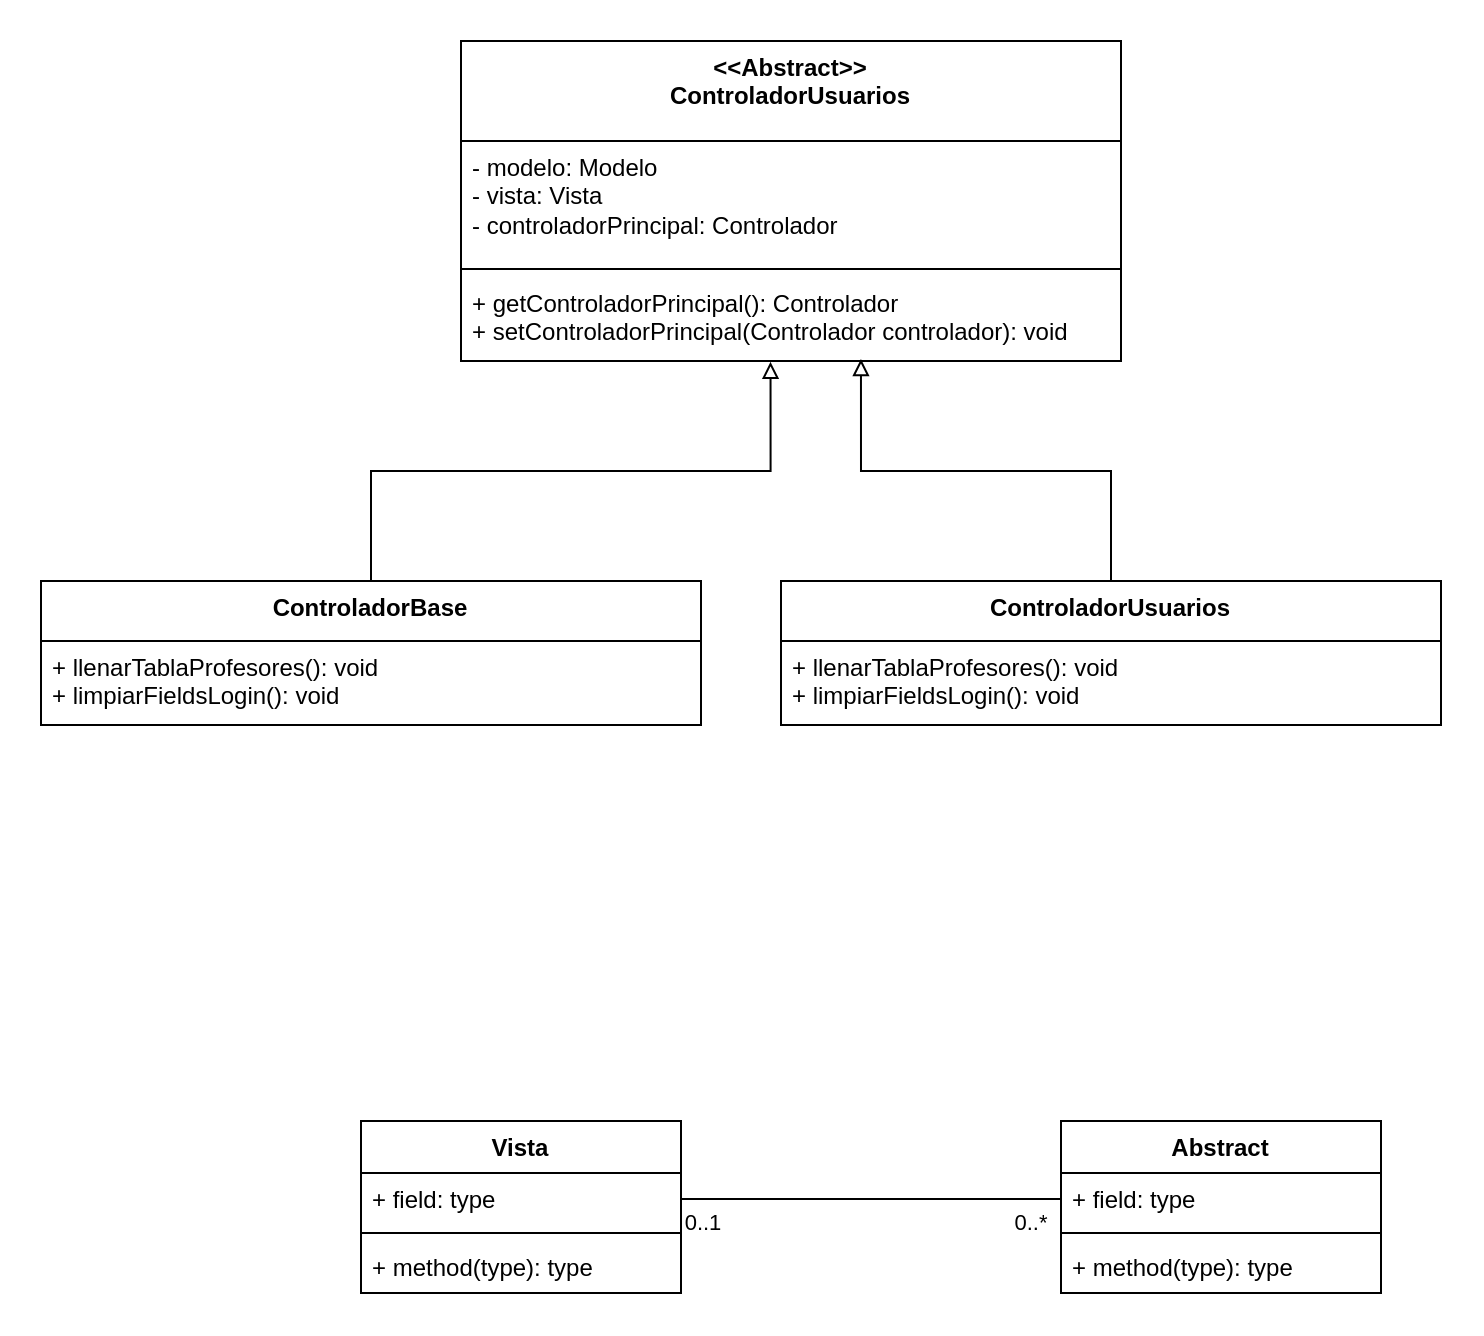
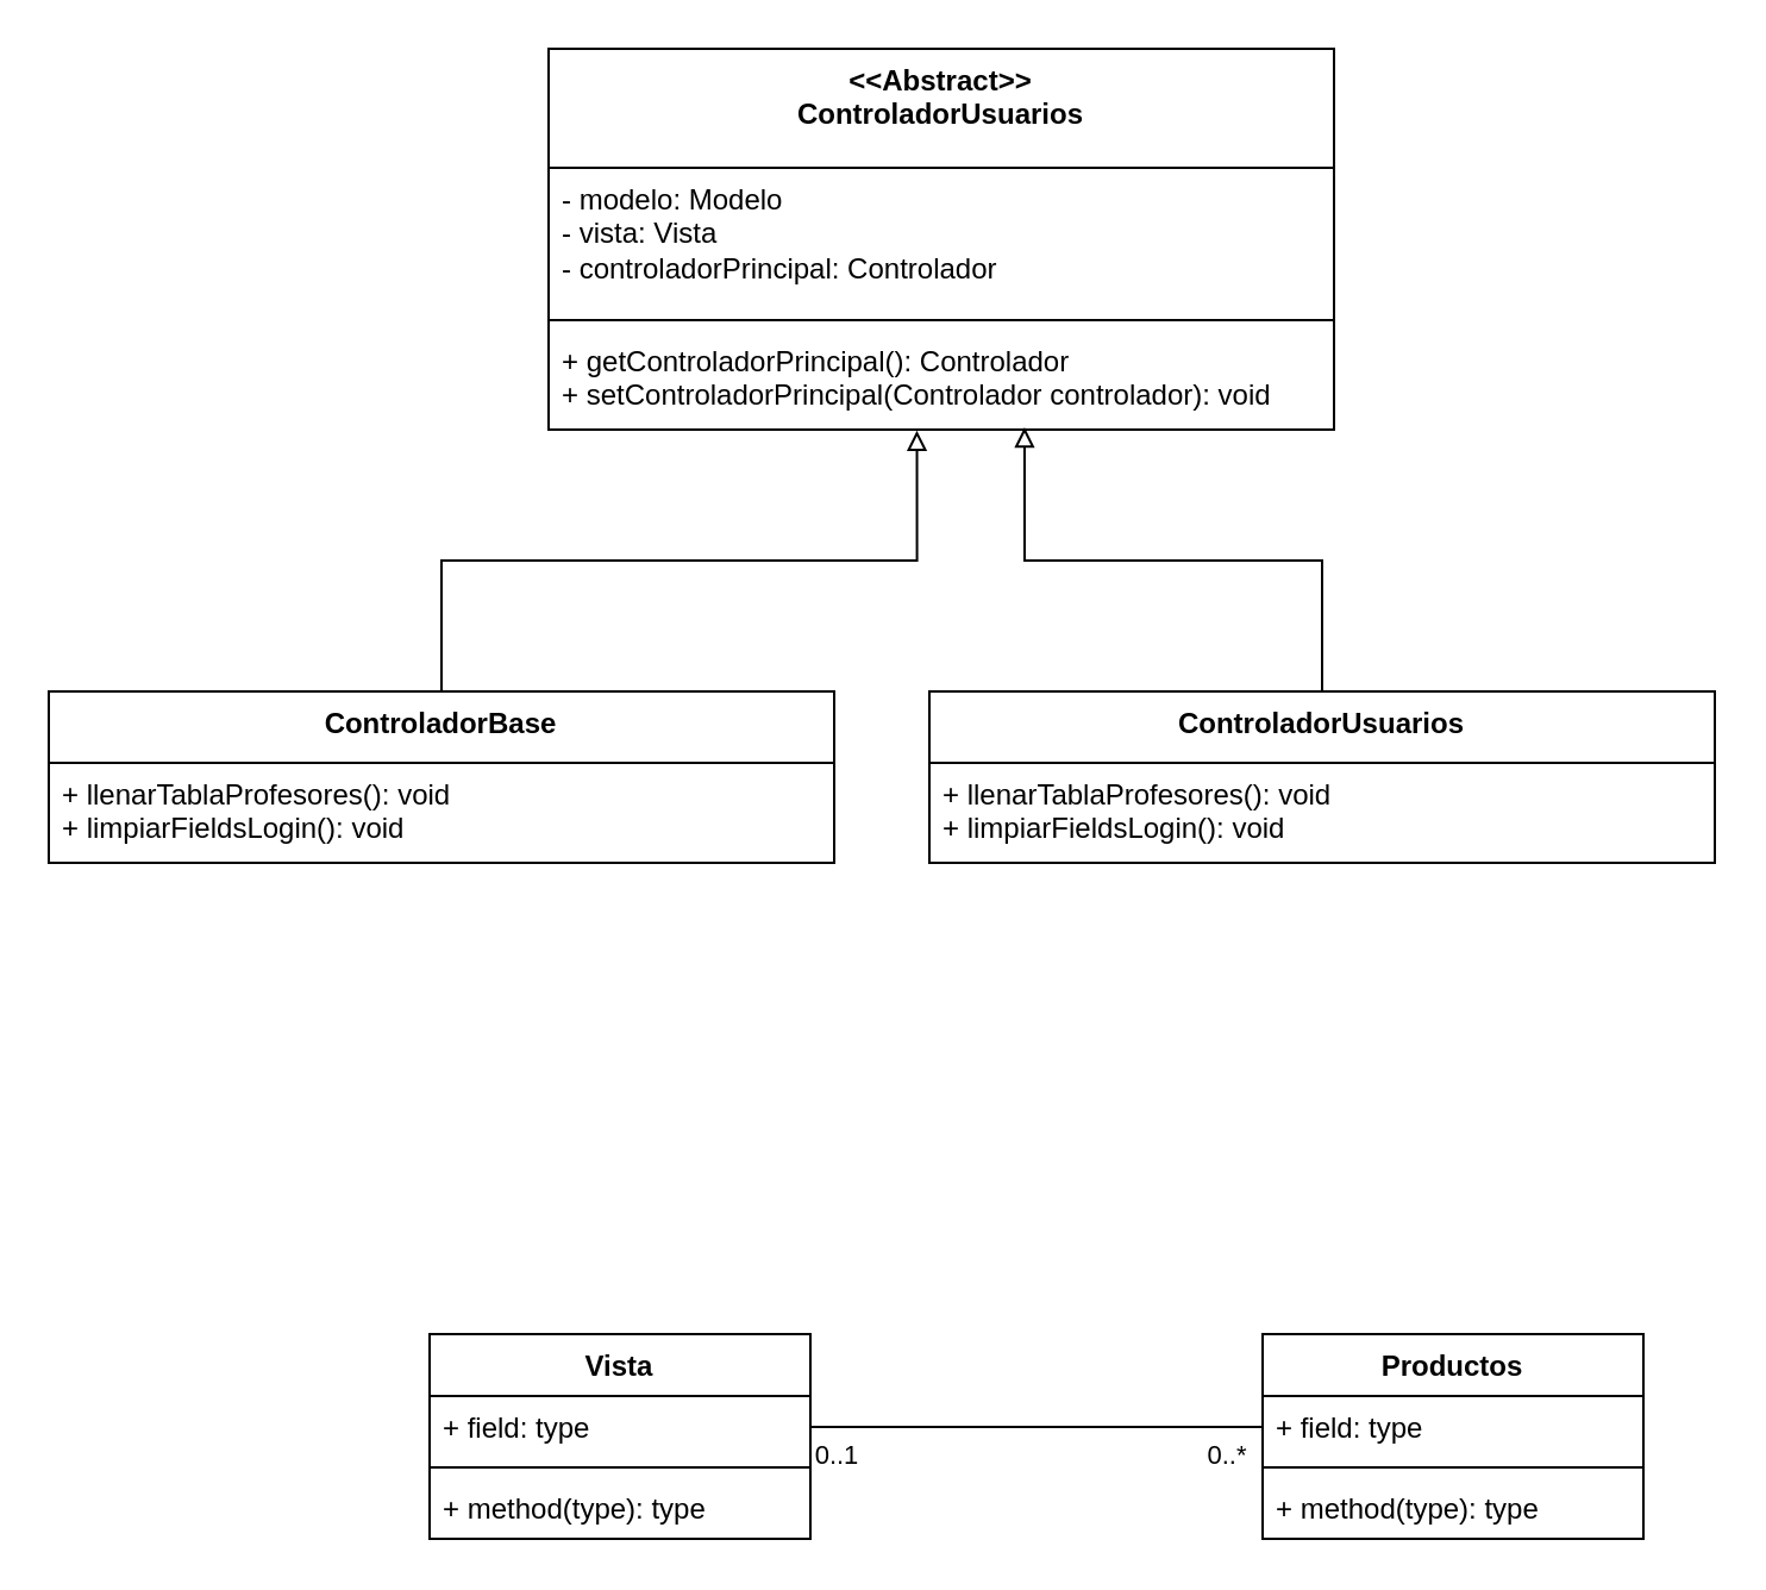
- <mxCell id="16" value="Abstract" style="swimlane;fontStyle=1;align=center;verticalAlign=top;childLayout=stackLayout;horizontal=1;startSize=26;horizontalStack=0;resizeParent=1;resizeParentMax=0;resizeLast=0;collapsible=1;marginBottom=0;whiteSpace=wrap;html=1;" vertex="1" parent="1"><mxGeometry x="530" y="560" width="160" height="86" as="geometry" /></mxCell>
+ <mxCell id="16" value="Productos" style="swimlane;fontStyle=1;align=center;verticalAlign=top;childLayout=stackLayout;horizontal=1;startSize=26;horizontalStack=0;resizeParent=1;resizeParentMax=0;resizeLast=0;collapsible=1;marginBottom=0;whiteSpace=wrap;html=1;" vertex="1" parent="1"><mxGeometry x="530" y="560" width="160" height="86" as="geometry" /></mxCell>
